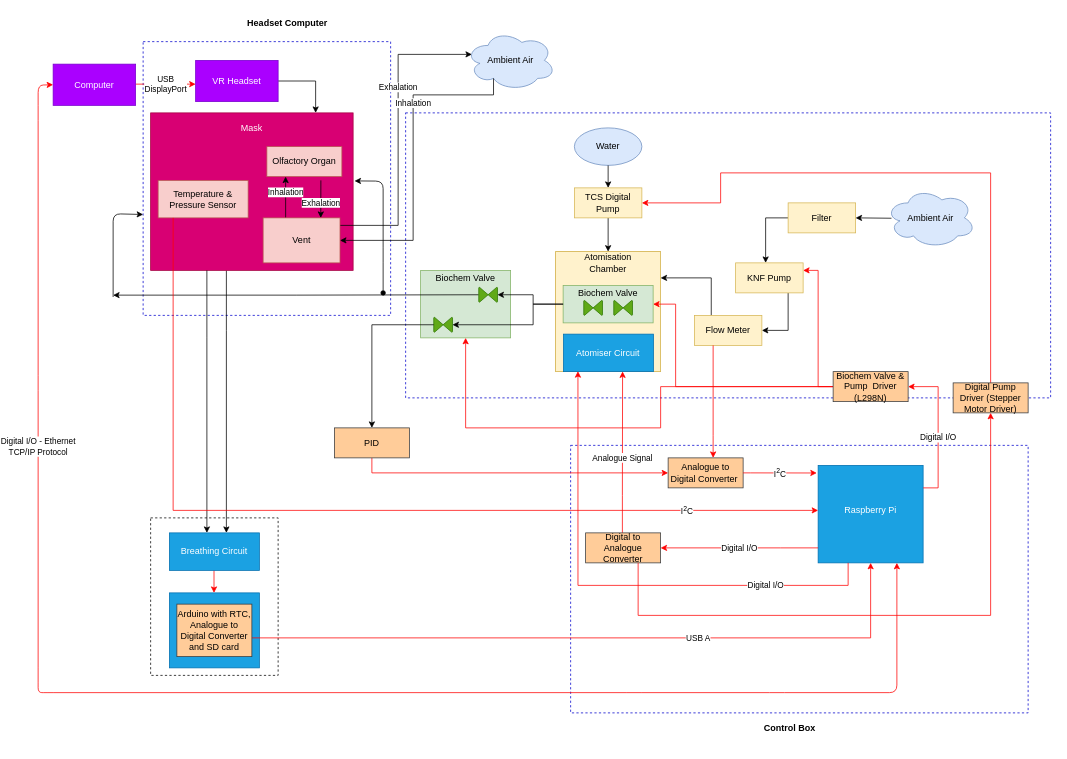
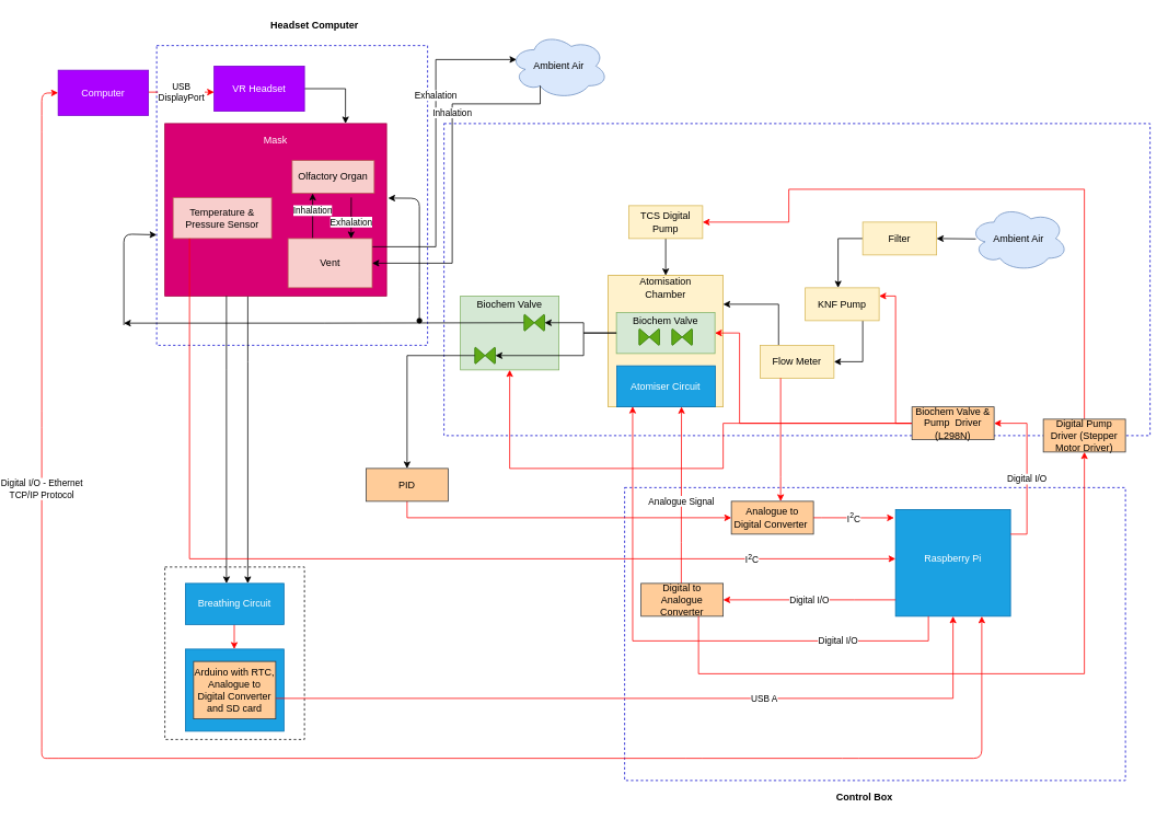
- <mxCell id="23" value="Water" style="ellipse;whiteSpace=wrap;html=1;fillColor=#dae8fc;strokeColor=#6c8ebf;" parent="1" vertex="1"><mxGeometry x="735" y="170" width="90" height="50" as="geometry" /></mxCell>
- <mxCell id="68" value="" style="endArrow=classic;html=1;strokeColor=#000000;fontColor=#000000;exitX=0.5;exitY=1;exitDx=0;exitDy=0;entryX=0.5;entryY=0;entryDx=0;entryDy=0;" parent="1" source="23" target="25" edge="1"><mxGeometry width="50" height="50" relative="1" as="geometry"><mxPoint x="710" y="1000" as="sourcePoint" /><mxPoint x="760" y="950" as="targetPoint" /></mxGeometry></mxCell>
